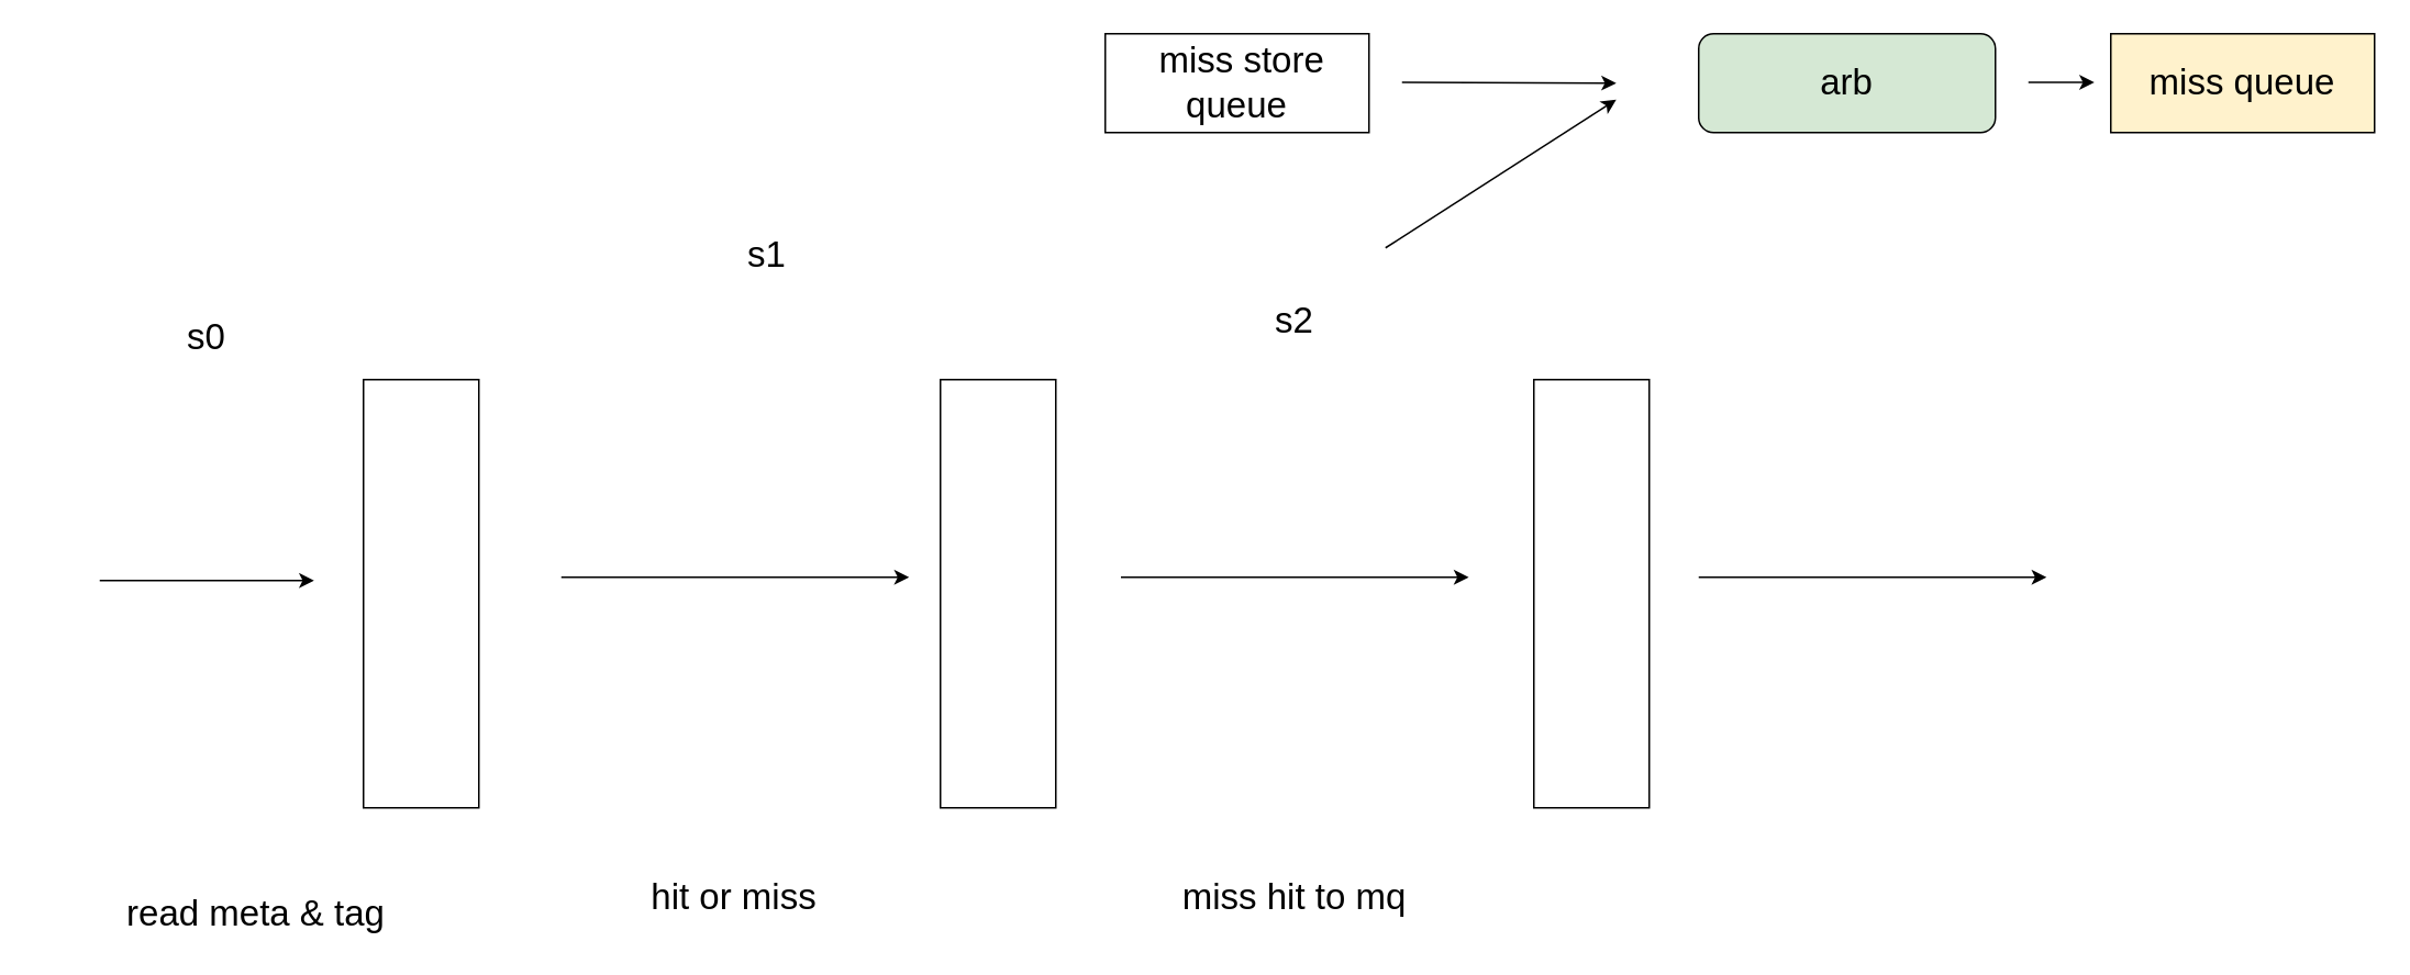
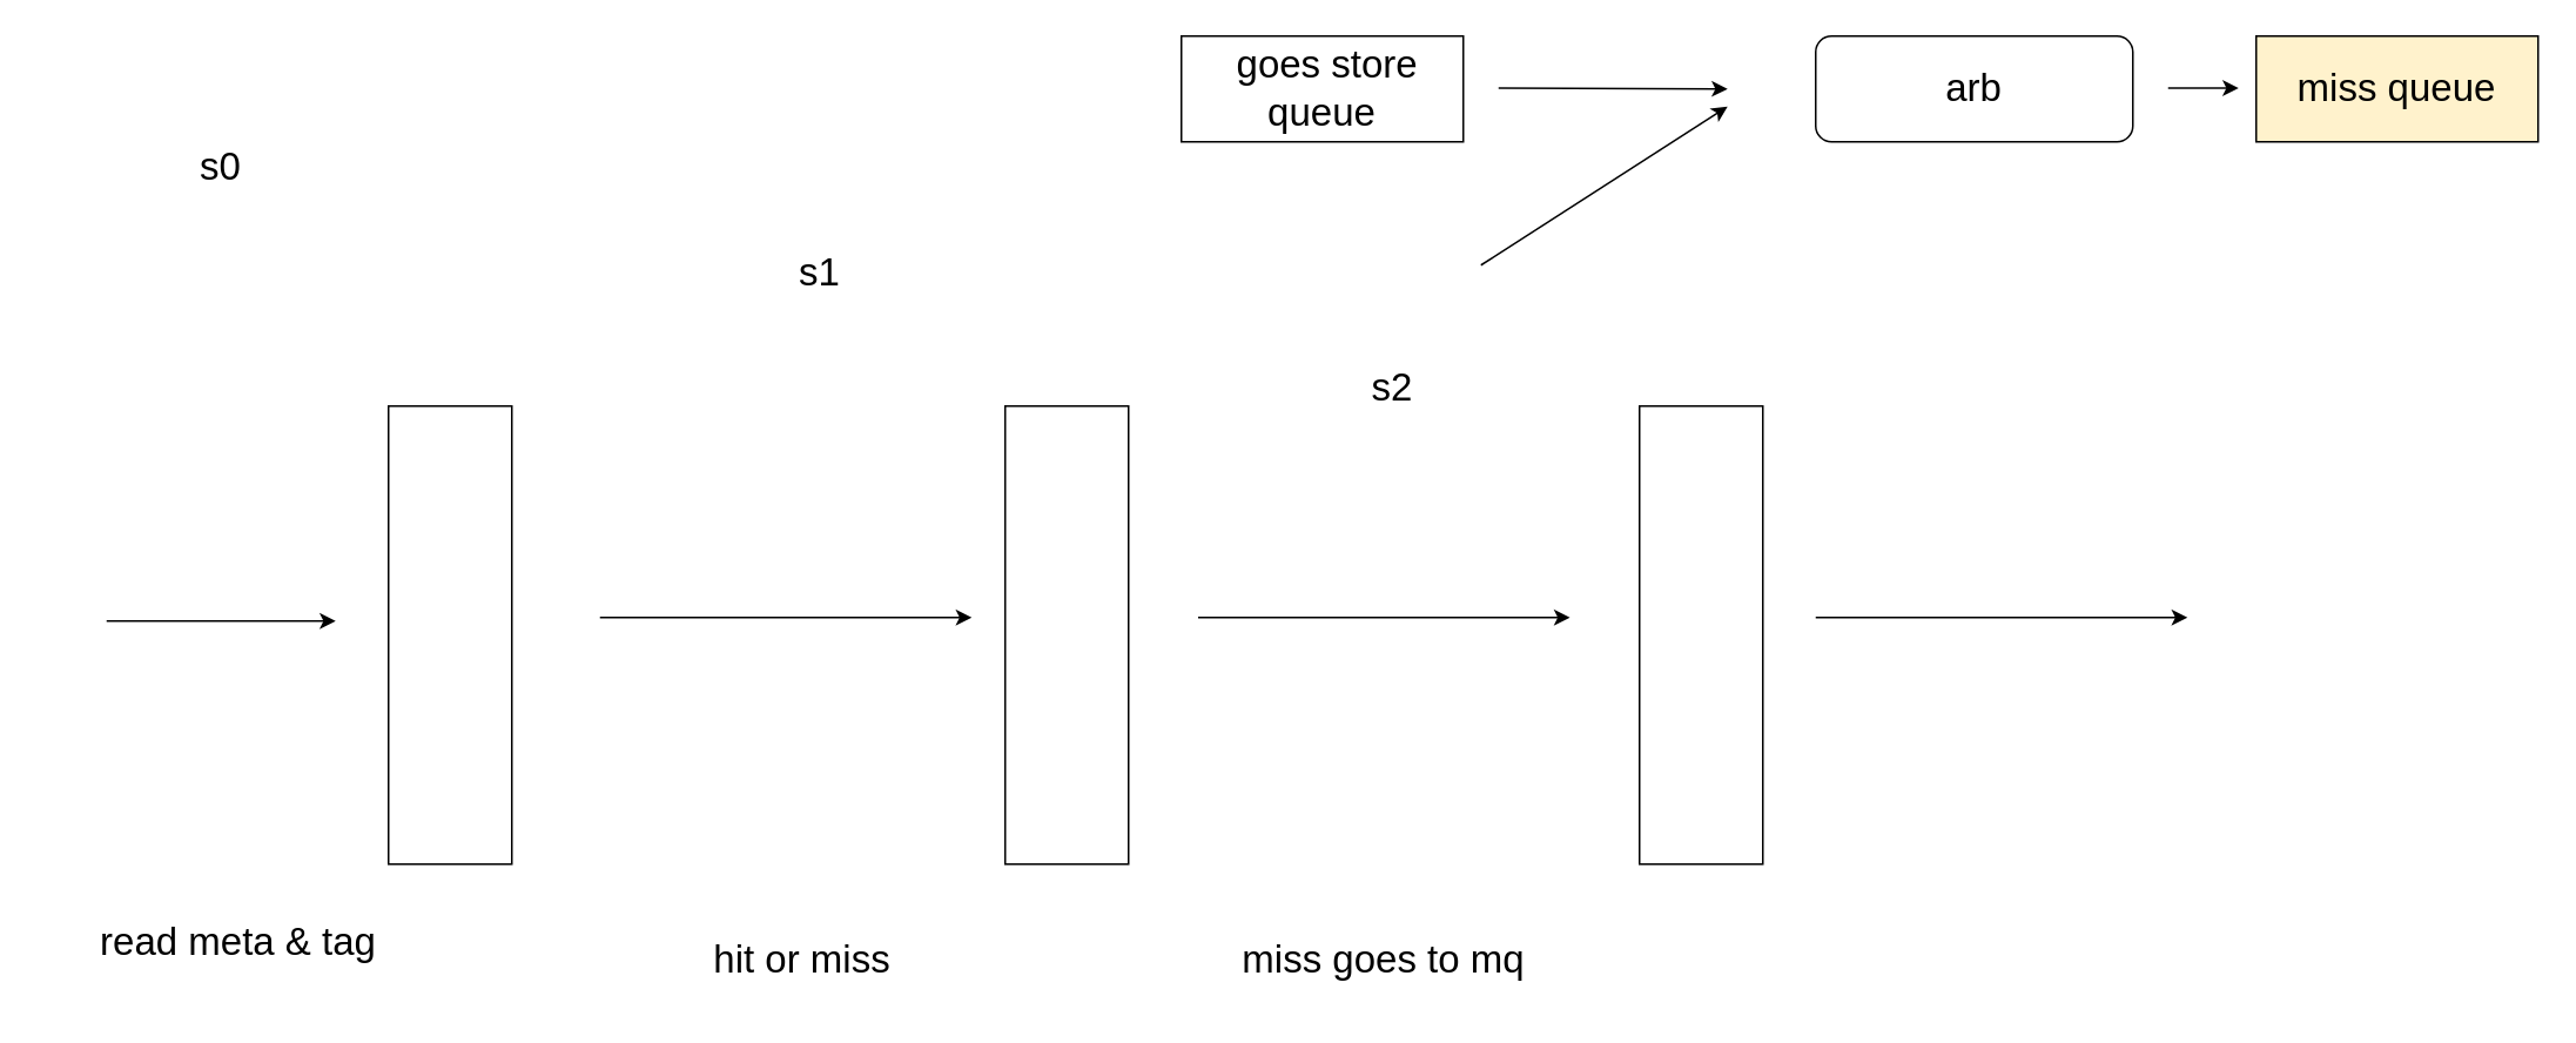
- <mxCell id="16" value="&amp;nbsp;miss store queue" style="rounded=0;whiteSpace=wrap;html=1;fontSize=22;" vertex="1" parent="1"><mxGeometry x="670" y="20" width="160" height="60" as="geometry" /></mxCell>
+ <mxCell id="16" value="&amp;nbsp;goes store queue" style="rounded=0;whiteSpace=wrap;html=1;fontSize=22;" vertex="1" parent="1"><mxGeometry x="670" y="20" width="160" height="60" as="geometry" /></mxCell>
- <mxCell id="15" value="arb" style="rounded=1;whiteSpace=wrap;html=1;fontSize=22;fillColor=#d5e8d4;" vertex="1" parent="1"><mxGeometry x="1030" y="20" width="180" height="60" as="geometry" /></mxCell>
+ <mxCell id="15" value="arb" style="rounded=1;whiteSpace=wrap;html=1;fontSize=22;" vertex="1" parent="1"><mxGeometry x="1030" y="20" width="180" height="60" as="geometry" /></mxCell>
- <mxCell id="14" value="&lt;font style=&quot;font-size: 22px;&quot;&gt;s2&lt;/font&gt;" style="text;html=1;strokeColor=none;fillColor=none;align=center;verticalAlign=middle;whiteSpace=wrap;rounded=0;" vertex="1" parent="1"><mxGeometry x="680" y="170" width="210" height="50" as="geometry" /></mxCell>
+ <mxCell id="14" value="&lt;font style=&quot;font-size: 22px;&quot;&gt;s2&lt;/font&gt;" style="text;html=1;strokeColor=none;fillColor=none;align=center;verticalAlign=middle;whiteSpace=wrap;rounded=0;" vertex="1" parent="1"><mxGeometry x="685" y="195" width="210" height="50" as="geometry" /></mxCell>
- <mxCell id="12" value="&lt;font style=&quot;font-size: 22px;&quot;&gt;s0&lt;/font&gt;" style="text;html=1;strokeColor=none;fillColor=none;align=center;verticalAlign=middle;whiteSpace=wrap;rounded=0;" vertex="1" parent="1"><mxGeometry x="20" y="180" width="210" height="50" as="geometry" /></mxCell>
+ <mxCell id="12" value="&lt;font style=&quot;font-size: 22px;&quot;&gt;s0&lt;/font&gt;" style="text;html=1;strokeColor=none;fillColor=none;align=center;verticalAlign=middle;whiteSpace=wrap;rounded=0;" vertex="1" parent="1"><mxGeometry x="20" y="70" width="210" height="50" as="geometry" /></mxCell>
- <mxCell id="10" value="&lt;font style=&quot;font-size: 22px;&quot;&gt;hit or miss&lt;/font&gt;" style="text;html=1;strokeColor=none;fillColor=none;align=center;verticalAlign=middle;whiteSpace=wrap;rounded=0;" vertex="1" parent="1"><mxGeometry x="340" y="520" width="210" height="50" as="geometry" /></mxCell>
+ <mxCell id="10" value="&lt;font style=&quot;font-size: 22px;&quot;&gt;hit or miss&lt;/font&gt;" style="text;html=1;strokeColor=none;fillColor=none;align=center;verticalAlign=middle;whiteSpace=wrap;rounded=0;" vertex="1" parent="1"><mxGeometry x="350" y="520" width="210" height="50" as="geometry" /></mxCell>
- <mxCell id="11" value="&lt;font style=&quot;font-size: 22px;&quot;&gt;miss hit to mq&lt;/font&gt;" style="text;html=1;strokeColor=none;fillColor=none;align=center;verticalAlign=middle;whiteSpace=wrap;rounded=0;" vertex="1" parent="1"><mxGeometry x="680" y="520" width="210" height="50" as="geometry" /></mxCell>
+ <mxCell id="11" value="&lt;font style=&quot;font-size: 22px;&quot;&gt;miss goes to mq&lt;/font&gt;" style="text;html=1;strokeColor=none;fillColor=none;align=center;verticalAlign=middle;whiteSpace=wrap;rounded=0;" vertex="1" parent="1"><mxGeometry x="680" y="520" width="210" height="50" as="geometry" /></mxCell>
- <mxCell id="9" value="&lt;font style=&quot;font-size: 22px;&quot;&gt;read meta &amp;amp; tag&lt;/font&gt;" style="text;html=1;strokeColor=none;fillColor=none;align=center;verticalAlign=middle;whiteSpace=wrap;rounded=0;" vertex="1" parent="1"><mxGeometry x="50" y="530" width="210" height="50" as="geometry" /></mxCell>
+ <mxCell id="9" value="&lt;font style=&quot;font-size: 22px;&quot;&gt;read meta &amp;amp; tag&lt;/font&gt;" style="text;html=1;strokeColor=none;fillColor=none;align=center;verticalAlign=middle;whiteSpace=wrap;rounded=0;" vertex="1" parent="1"><mxGeometry x="30" y="510" width="210" height="50" as="geometry" /></mxCell>
